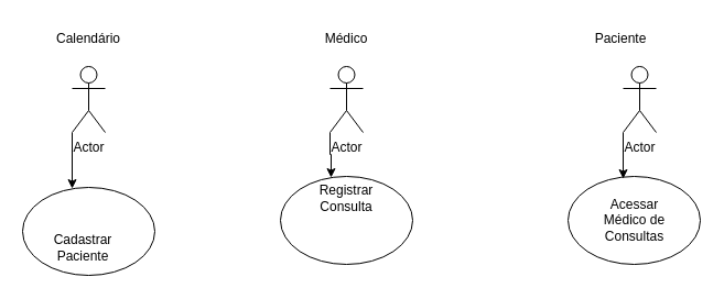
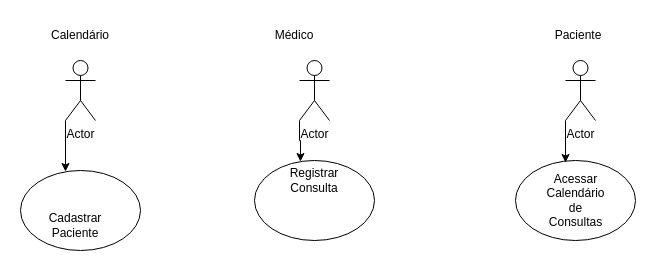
- <mxCell id="7" value="Médico" style="text;html=1;align=center;verticalAlign=middle;whiteSpace=wrap;rounded=0;" vertex="1" parent="1"><mxGeometry x="284" y="20" width="60" height="30" as="geometry" /></mxCell>
+ <mxCell id="7" value="Médico" style="text;html=1;align=center;verticalAlign=middle;whiteSpace=wrap;rounded=0;" vertex="1" parent="1"><mxGeometry x="264" y="20" width="60" height="30" as="geometry" /></mxCell>
- <mxCell id="6" value="Paciente" style="text;html=1;align=center;verticalAlign=middle;whiteSpace=wrap;rounded=0;" vertex="1" parent="1"><mxGeometry x="532.5" y="20" width="60" height="30" as="geometry" /></mxCell>
+ <mxCell id="6" value="Paciente" style="text;html=1;align=center;verticalAlign=middle;whiteSpace=wrap;rounded=0;" vertex="1" parent="1"><mxGeometry x="547.5" y="20" width="60" height="30" as="geometry" /></mxCell>
- <mxCell id="9" value="Acessar Médico de Consultas" style="text;html=1;align=center;verticalAlign=middle;whiteSpace=wrap;rounded=0;" vertex="1" parent="1"><mxGeometry x="542.5" y="166.25" width="65" height="67.5" as="geometry" /></mxCell>
+ <mxCell id="9" value="Acessar Calendário de Consultas" style="text;html=1;align=center;verticalAlign=middle;whiteSpace=wrap;rounded=0;" vertex="1" parent="1"><mxGeometry x="542.5" y="166.25" width="65" height="67.5" as="geometry" /></mxCell>
